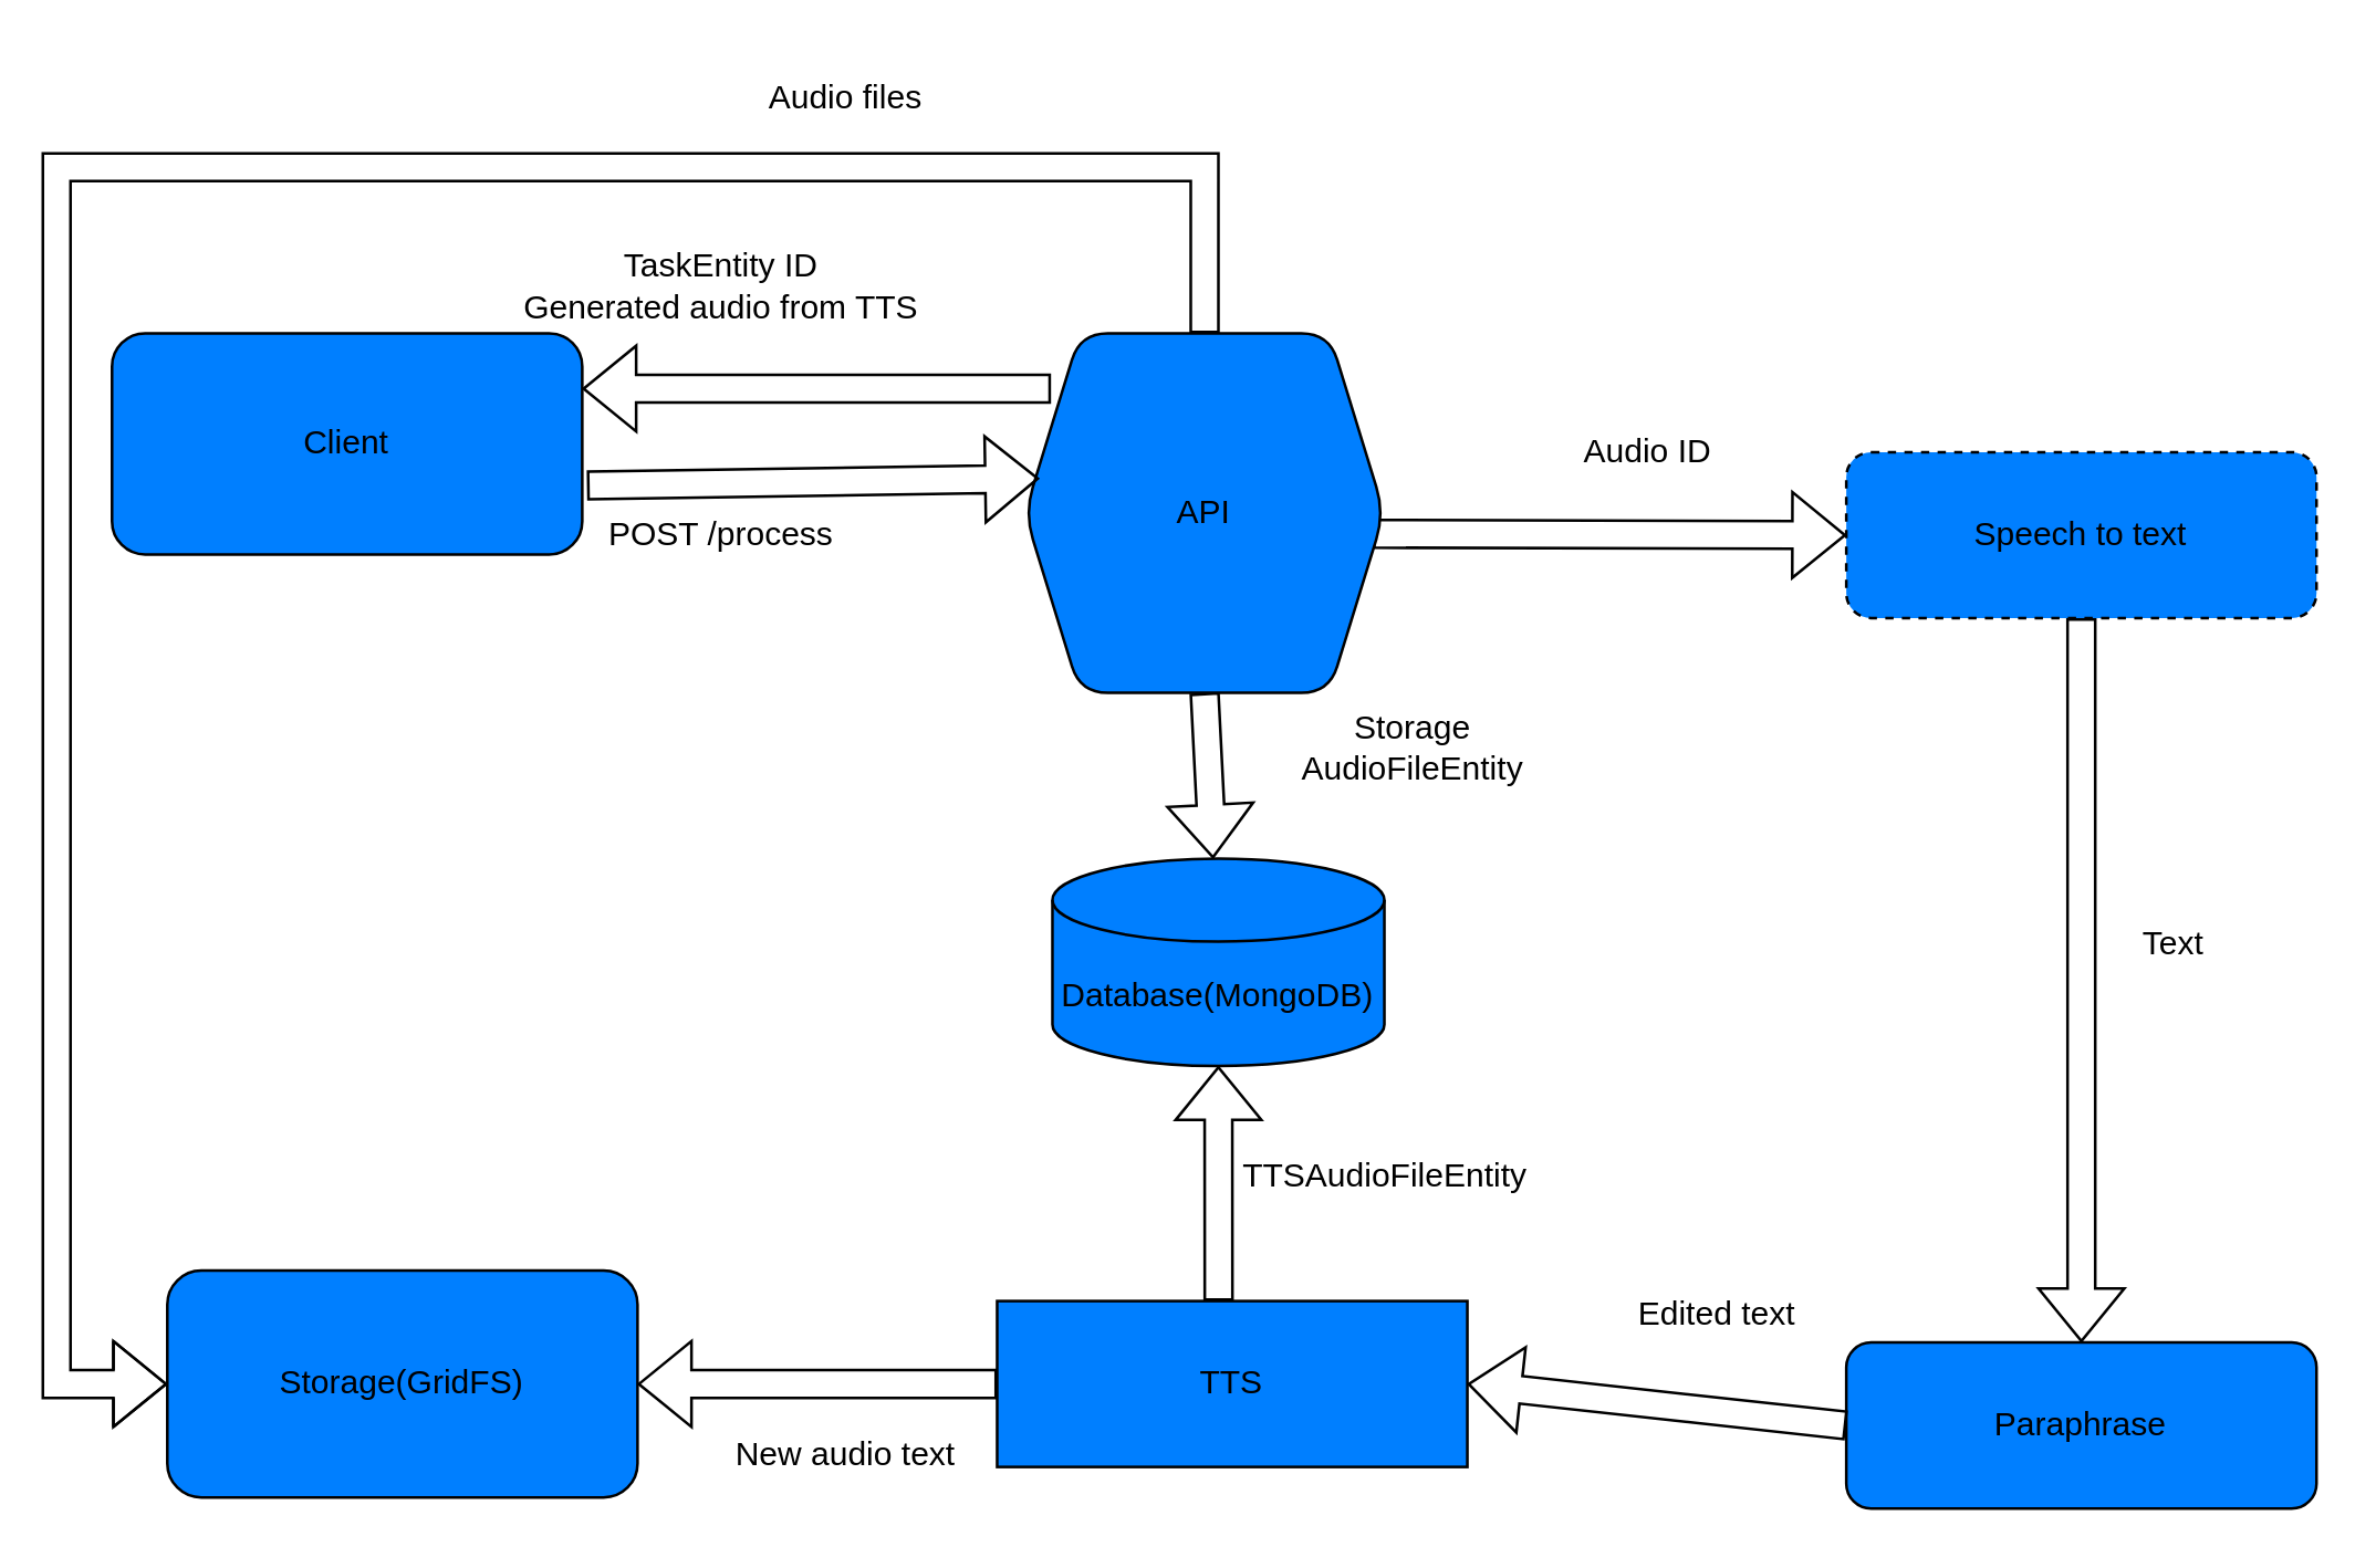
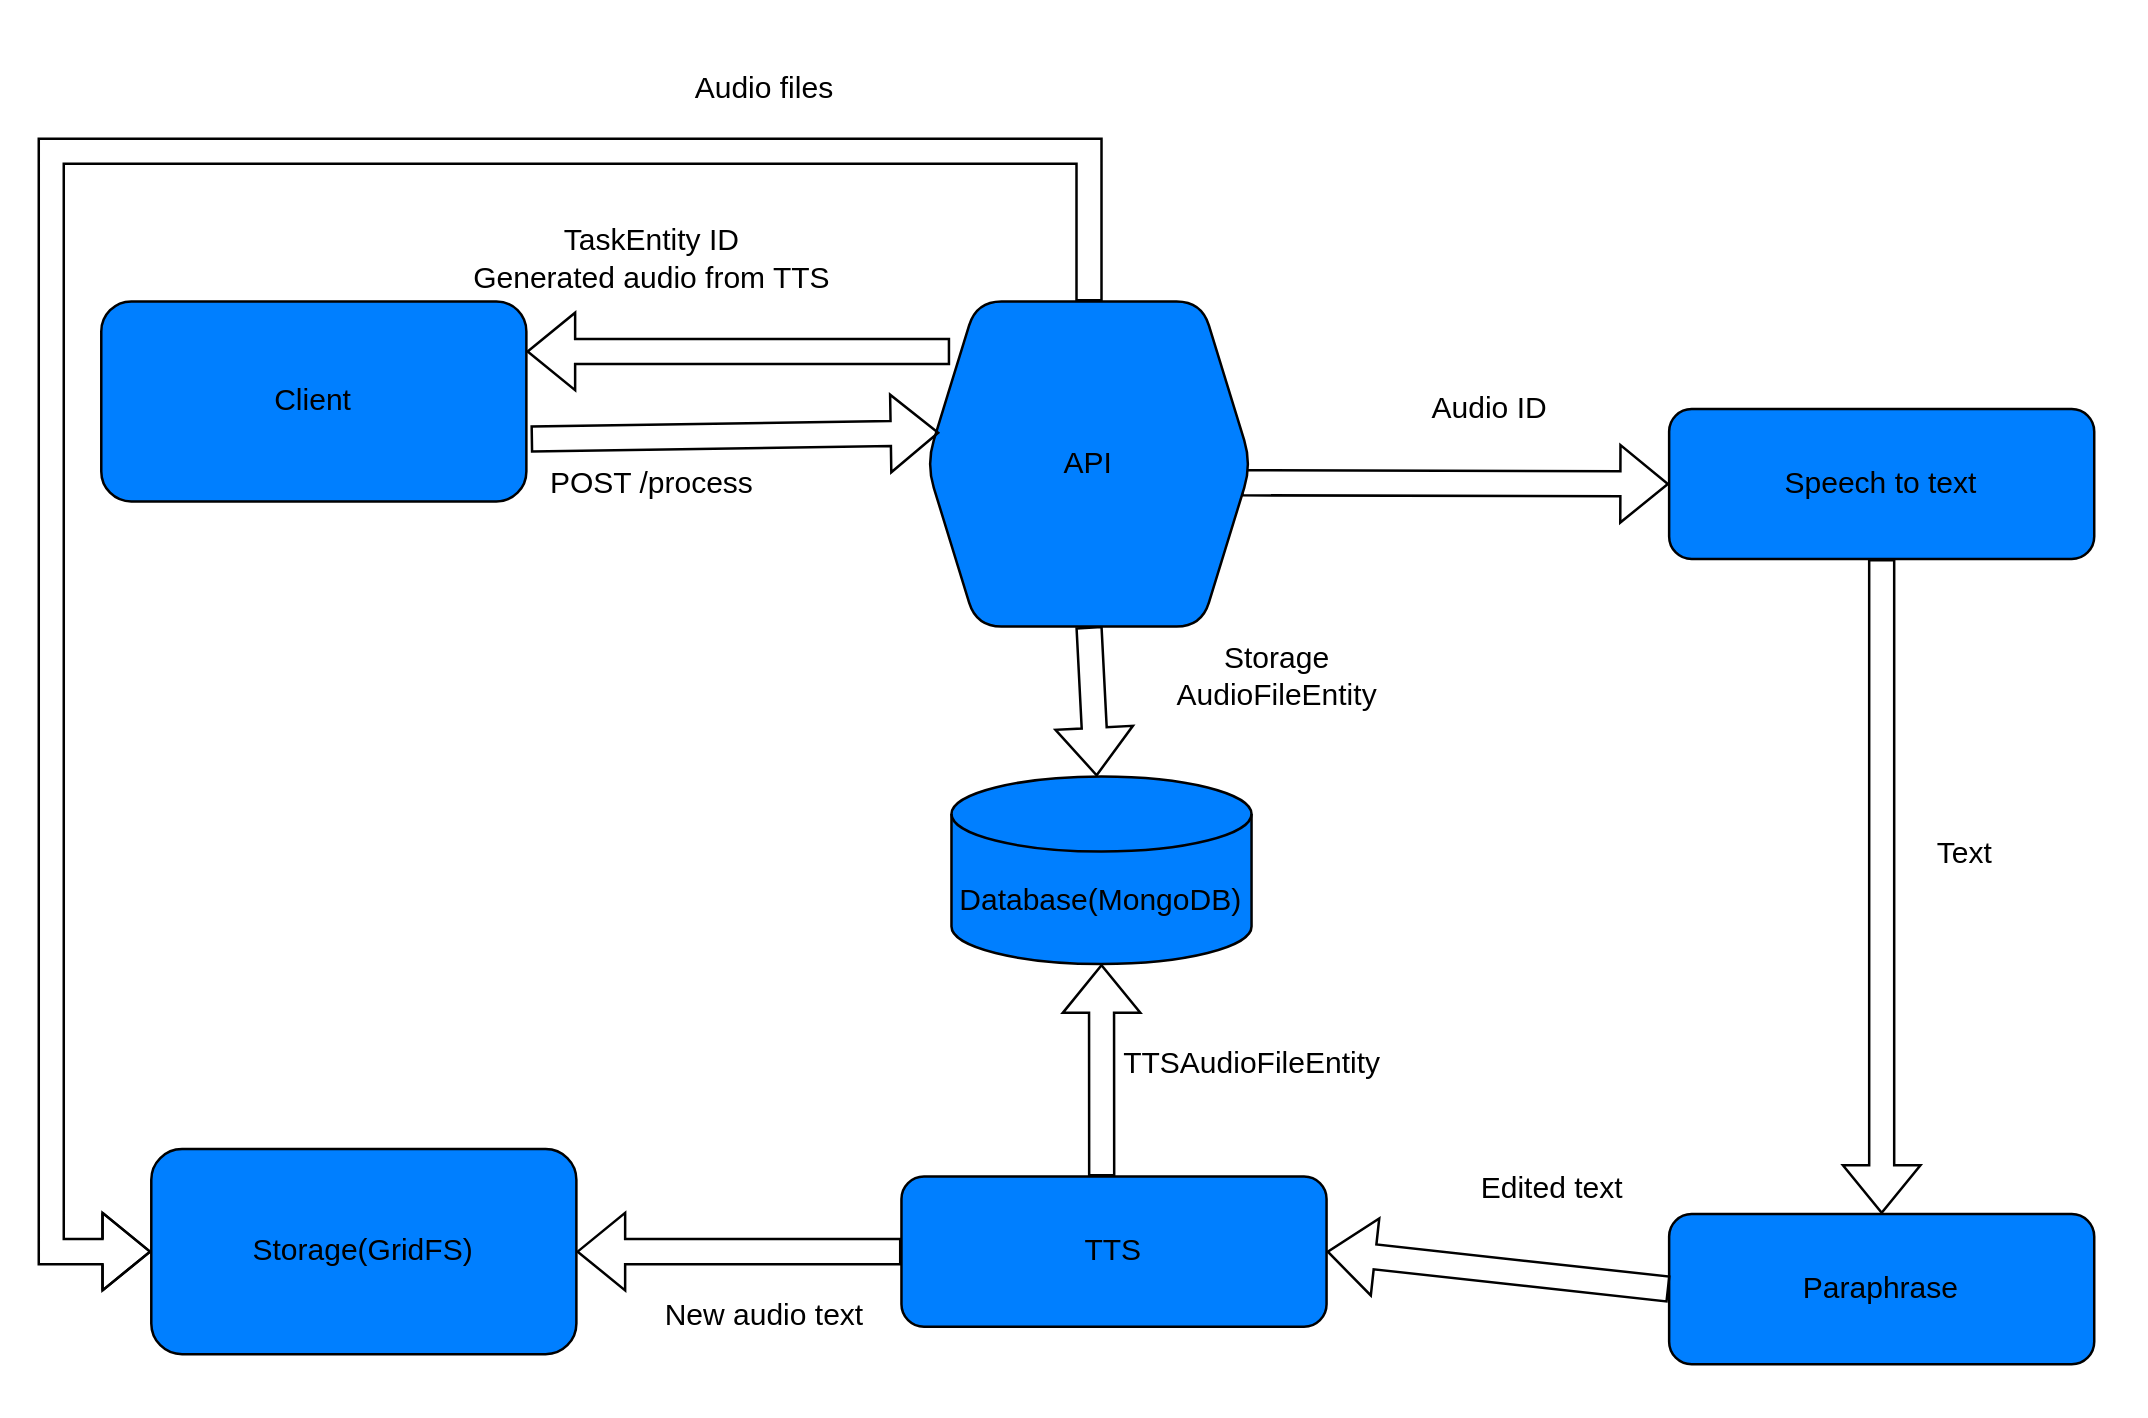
- <mxCell id="3" value="Speech to text" style="rounded=1;whiteSpace=wrap;html=1;fillColor=#007FFF;dashed=1;" vertex="1" parent="1"><mxGeometry x="667" y="163" width="170" height="60" as="geometry" /></mxCell>
+ <mxCell id="3" value="Speech to text" style="rounded=1;whiteSpace=wrap;html=1;fillColor=#007FFF;" vertex="1" parent="1"><mxGeometry x="667" y="163" width="170" height="60" as="geometry" /></mxCell>
- <mxCell id="9" value="TTS" style="whiteSpace=wrap;html=1;fillColor=#007FFF;rounded=0;" vertex="1" parent="1"><mxGeometry x="360" y="470" width="170" height="60" as="geometry" /></mxCell>
+ <mxCell id="9" value="TTS" style="rounded=1;whiteSpace=wrap;html=1;fillColor=#007FFF;" vertex="1" parent="1"><mxGeometry x="360" y="470" width="170" height="60" as="geometry" /></mxCell>
